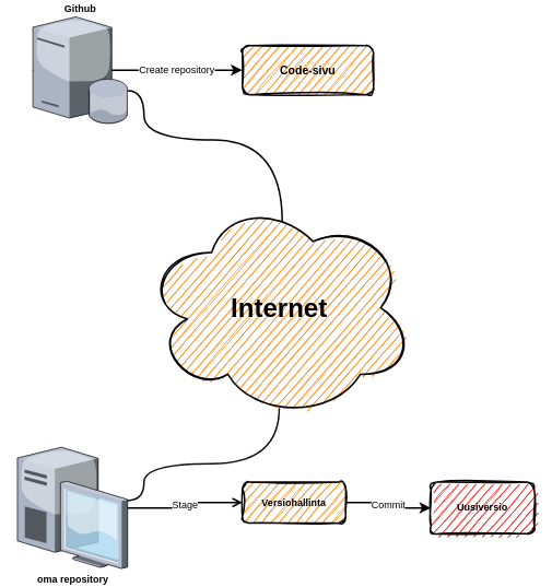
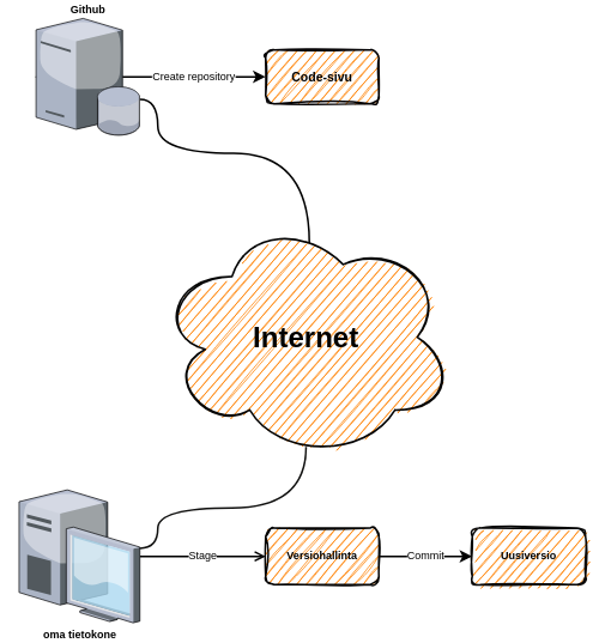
- <mxCell id="10" value="&lt;b&gt;&lt;font style=&quot;font-size: 14px;&quot;&gt;Code-sivu&lt;/font&gt;&lt;/b&gt;" style="rounded=1;whiteSpace=wrap;html=1;fontSize=12;strokeWidth=2;strokeColor=#030103;fillColor=#FF8000;glass=0;shadow=0;sketch=1;curveFitting=1;jiggle=2;" vertex="1" parent="1"><mxGeometry x="295" y="55" width="160" height="60" as="geometry" /></mxCell>
+ <mxCell id="10" value="&lt;b&gt;&lt;font style=&quot;font-size: 14px;&quot;&gt;Code-sivu&lt;/font&gt;&lt;/b&gt;" style="rounded=1;whiteSpace=wrap;html=1;fontSize=12;strokeWidth=2;strokeColor=#030103;fillColor=#FF8000;glass=0;shadow=0;sketch=1;curveFitting=1;jiggle=2;" vertex="1" parent="1"><mxGeometry x="295" y="55" width="126" height="60" as="geometry" /></mxCell>
- <mxCell id="8" value="&lt;b&gt;Versiohallinta&lt;/b&gt;" style="rounded=1;whiteSpace=wrap;html=1;fontSize=12;strokeColor=#050505;strokeWidth=2;sketch=1;curveFitting=1;jiggle=2;fillColor=#FF8000;" vertex="1" parent="1"><mxGeometry x="295" y="587.5" width="126" height="50" as="geometry" /></mxCell>
+ <mxCell id="8" value="&lt;b&gt;Versiohallinta&lt;/b&gt;" style="rounded=1;whiteSpace=wrap;html=1;fontSize=12;strokeColor=#050505;strokeWidth=2;sketch=1;curveFitting=1;jiggle=2;fillColor=#FF8000;" vertex="1" parent="1"><mxGeometry x="295" y="587.5" width="126" height="63" as="geometry" /></mxCell>
- <mxCell id="9" value="&lt;b&gt;Uusiversio&lt;/b&gt;" style="rounded=1;whiteSpace=wrap;html=1;fontSize=12;strokeWidth=2;strokeColor=#080808;sketch=1;curveFitting=1;jiggle=2;fillColor=#eb1414;" vertex="1" parent="1"><mxGeometry x="525" y="587.5" width="126" height="63" as="geometry" /></mxCell>
+ <mxCell id="9" value="&lt;b&gt;Uusiversio&lt;/b&gt;" style="rounded=1;whiteSpace=wrap;html=1;fontSize=12;strokeWidth=2;strokeColor=#080808;sketch=1;curveFitting=1;jiggle=2;fillColor=#FF8000;" vertex="1" parent="1"><mxGeometry x="525" y="587.5" width="126" height="63" as="geometry" /></mxCell>
- <mxCell id="6" value="oma repository" style="verticalLabelPosition=bottom;sketch=0;aspect=fixed;html=1;verticalAlign=top;strokeColor=none;align=center;outlineConnect=0;shape=mxgraph.citrix.desktop;fontSize=12;fillColor=#eb1414;fontStyle=1" vertex="1" parent="1"><mxGeometry x="20.59" y="545" width="134.41" height="148" as="geometry" /></mxCell>
+ <mxCell id="6" value="oma tietokone" style="verticalLabelPosition=bottom;sketch=0;aspect=fixed;html=1;verticalAlign=top;strokeColor=none;align=center;outlineConnect=0;shape=mxgraph.citrix.desktop;fontSize=12;fillColor=#eb1414;fontStyle=1" vertex="1" parent="1"><mxGeometry x="20.59" y="545" width="134.41" height="148" as="geometry" /></mxCell>
